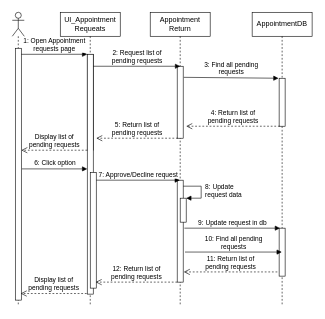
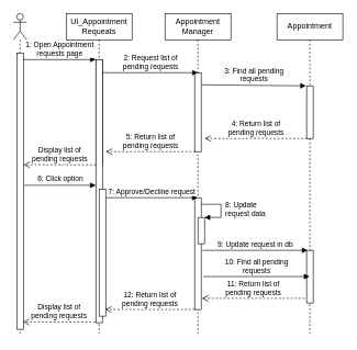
- <mxCell id="10" value="&lt;div&gt;Appointment&lt;/div&gt;&lt;div&gt;Return&lt;br&gt;&lt;/div&gt;" style="shape=umlLifeline;perimeter=lifelinePerimeter;whiteSpace=wrap;html=1;container=1;collapsible=0;recursiveResize=0;outlineConnect=0;" parent="1" vertex="1"><mxGeometry x="250" y="20" width="100" height="490" as="geometry" /></mxCell>
+ <mxCell id="10" value="&lt;div&gt;Appointment&lt;/div&gt;&lt;div&gt;Manager&lt;br&gt;&lt;/div&gt;" style="shape=umlLifeline;perimeter=lifelinePerimeter;whiteSpace=wrap;html=1;container=1;collapsible=0;recursiveResize=0;outlineConnect=0;" parent="1" vertex="1"><mxGeometry x="250" y="20" width="100" height="490" as="geometry" /></mxCell>
- <mxCell id="17" value="AppointmentDB" style="shape=umlLifeline;perimeter=lifelinePerimeter;whiteSpace=wrap;html=1;container=1;collapsible=0;recursiveResize=0;outlineConnect=0;" parent="1" vertex="1"><mxGeometry x="420" y="20" width="100" height="490" as="geometry" /></mxCell>
+ <mxCell id="17" value="Appointment" style="shape=umlLifeline;perimeter=lifelinePerimeter;whiteSpace=wrap;html=1;container=1;collapsible=0;recursiveResize=0;outlineConnect=0;" parent="1" vertex="1"><mxGeometry x="420" y="20" width="100" height="490" as="geometry" /></mxCell>
